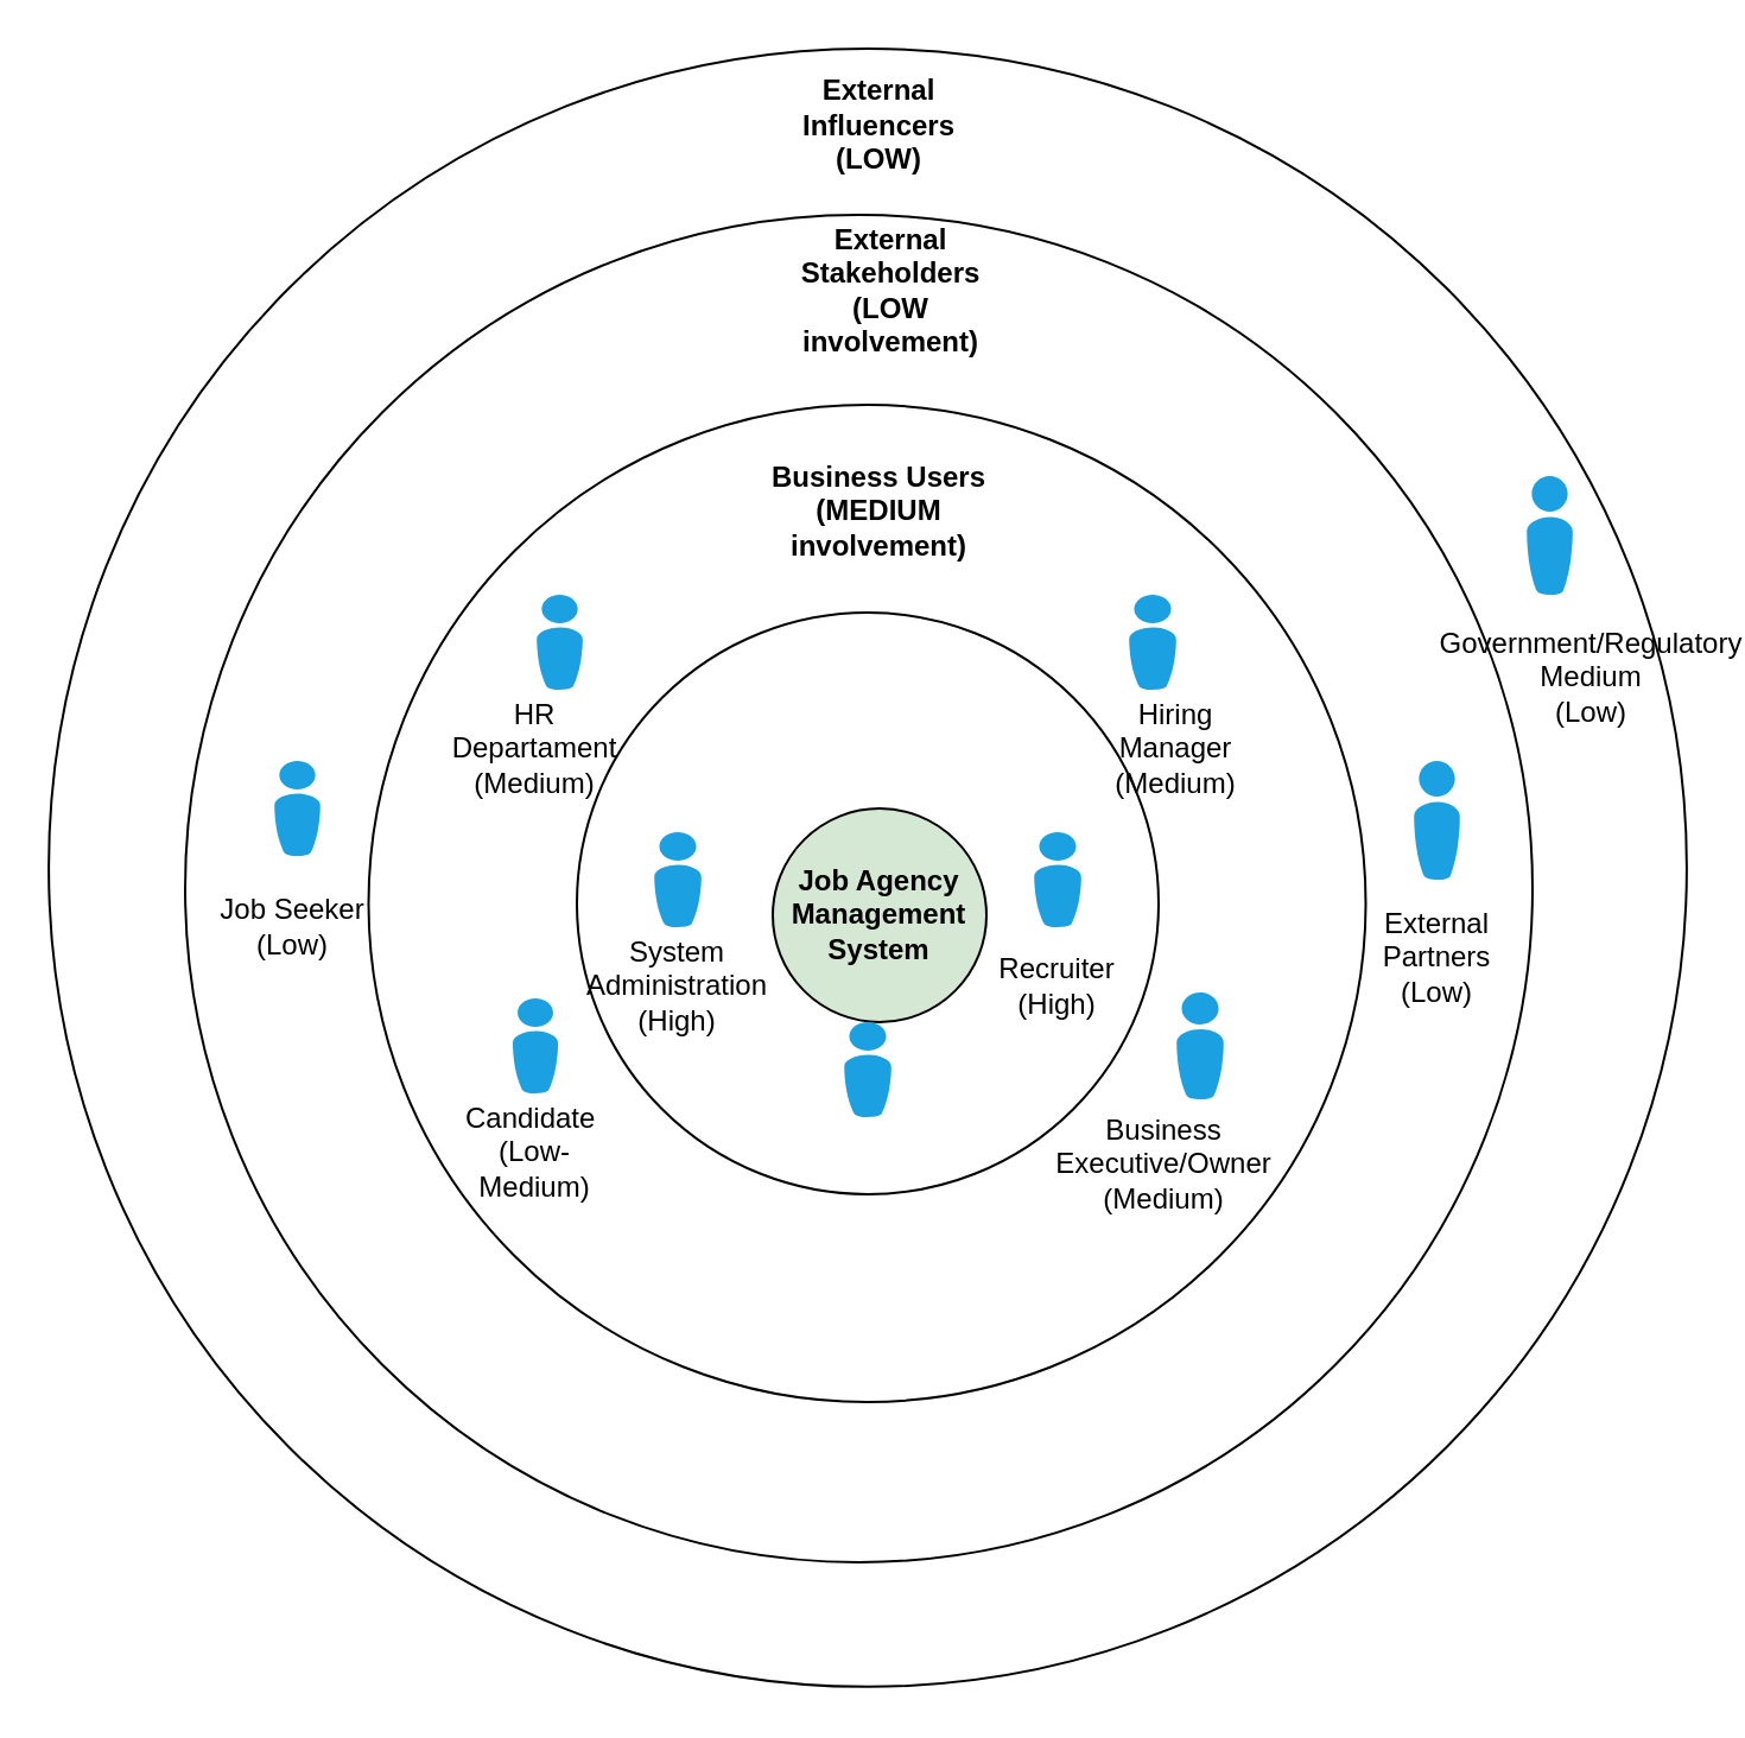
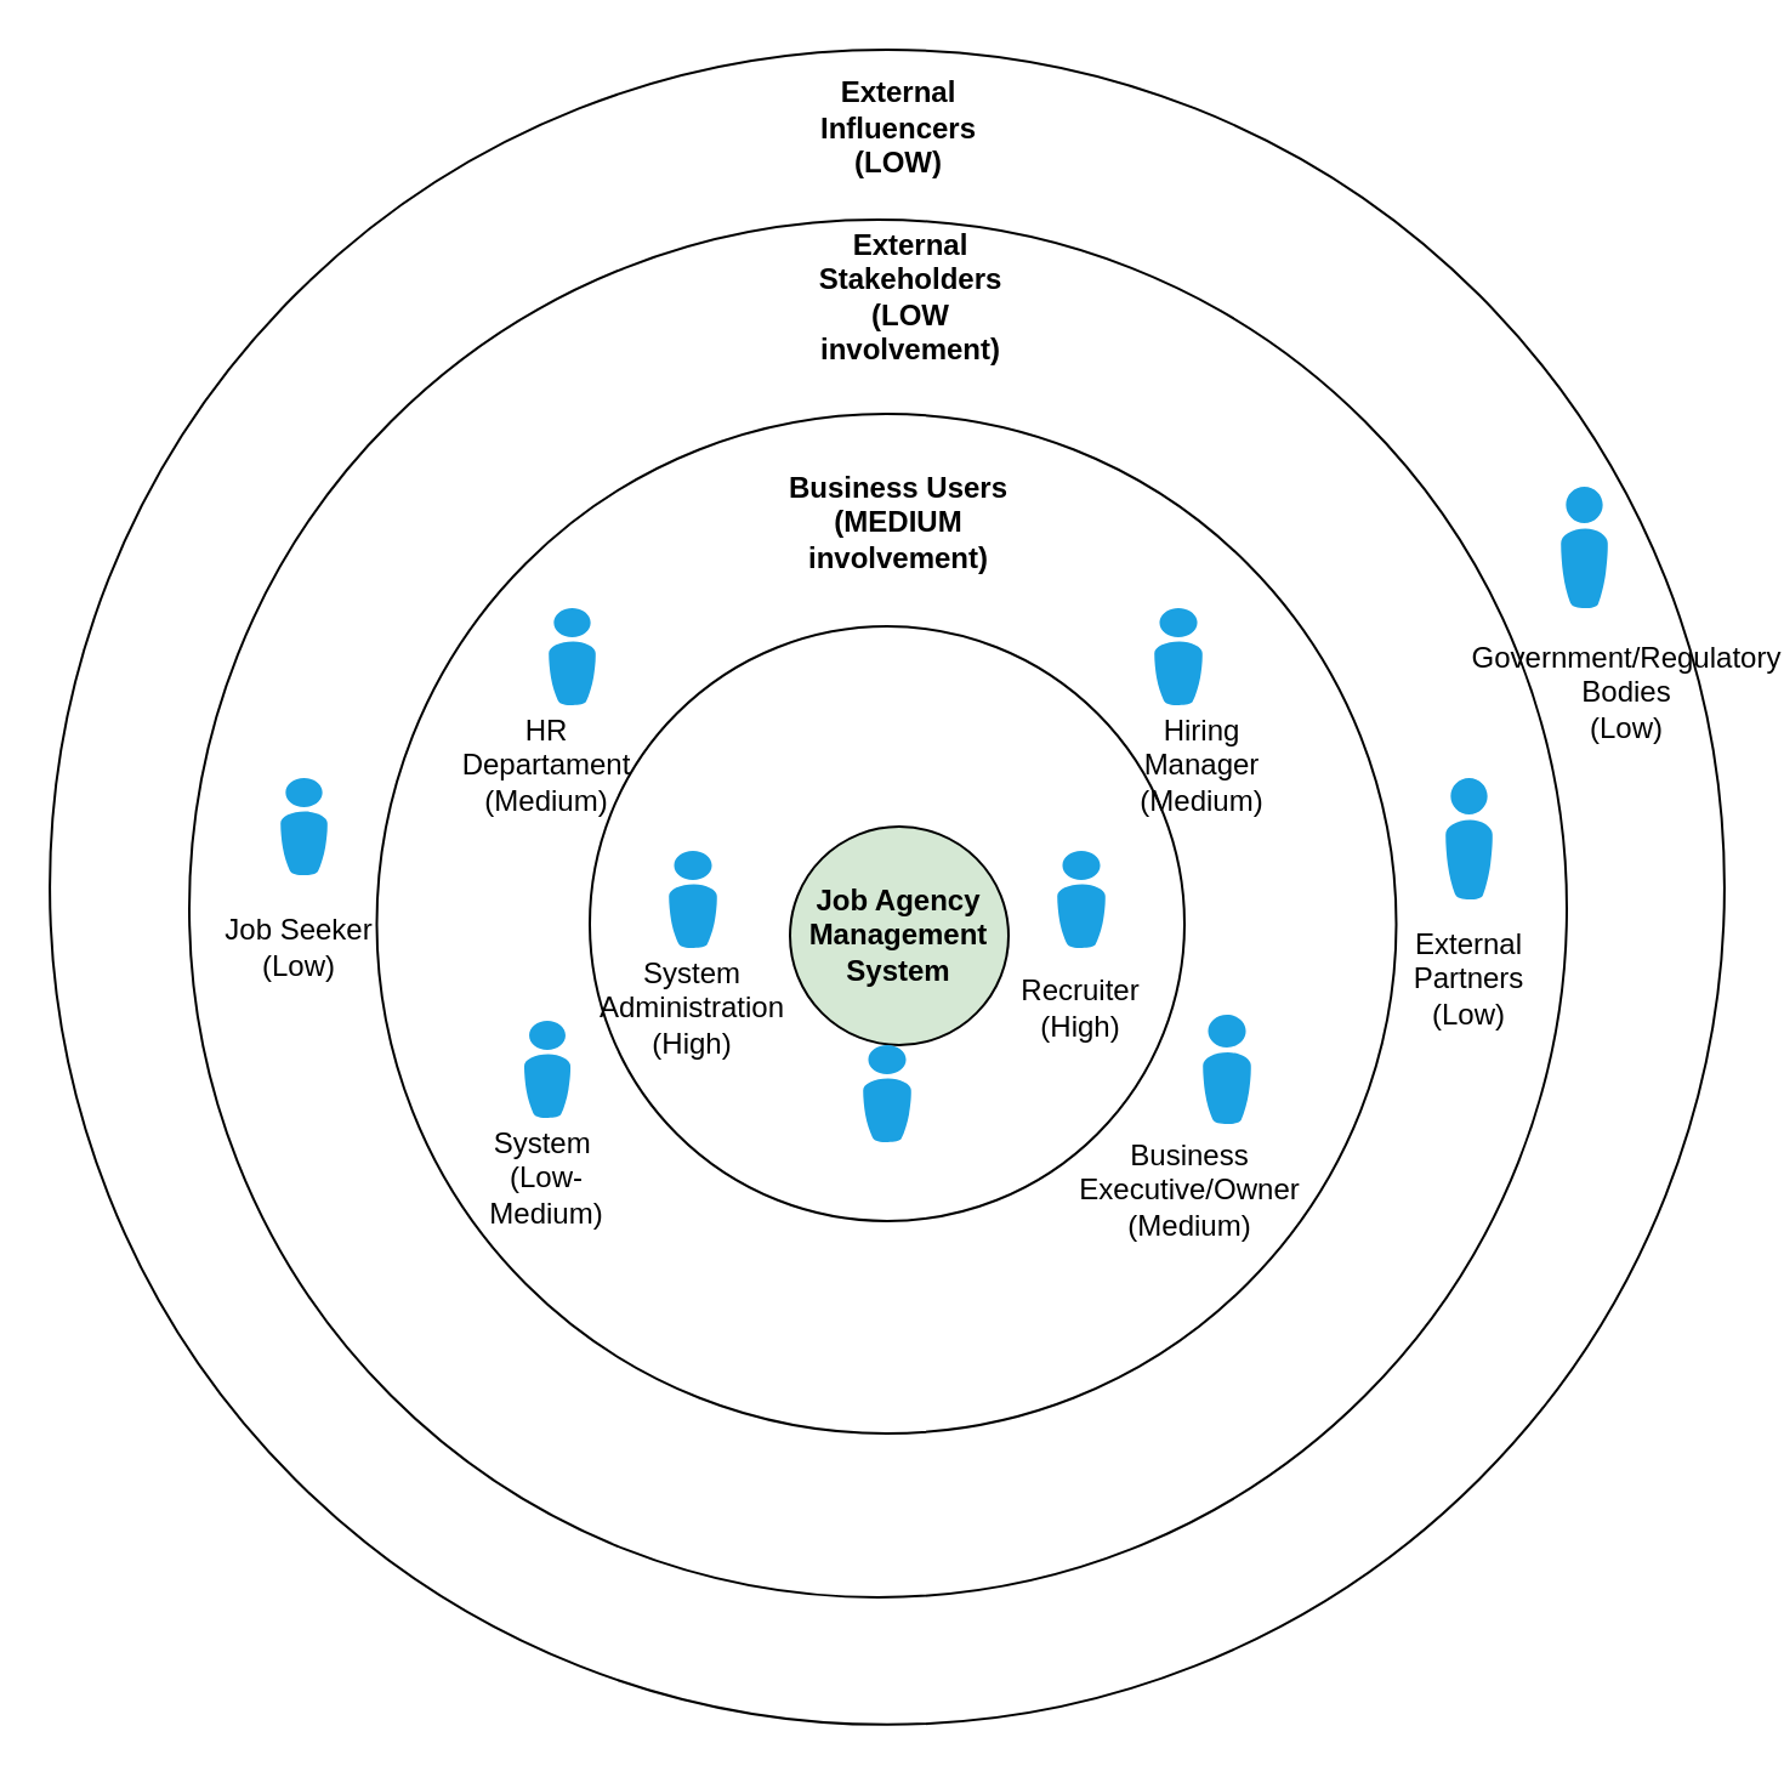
- <mxCell id="29" value="&lt;br&gt;Government/Regulatory Medium&lt;div&gt;(Low)&lt;br&gt;&lt;br&gt;&lt;/div&gt;" style="text;html=1;align=center;verticalAlign=middle;whiteSpace=wrap;rounded=0;" parent="1" vertex="1"><mxGeometry x="645" y="260" width="50" height="50" as="geometry" /></mxCell>
+ <mxCell id="29" value="&lt;br&gt;Government/Regulatory Bodies&lt;div&gt;(Low)&lt;br&gt;&lt;br&gt;&lt;/div&gt;" style="text;html=1;align=center;verticalAlign=middle;whiteSpace=wrap;rounded=0;" parent="1" vertex="1"><mxGeometry x="645" y="260" width="50" height="50" as="geometry" /></mxCell>
- <mxCell id="20" value="Candidate&amp;nbsp;&lt;div&gt;(Low-Medium)&lt;/div&gt;" style="text;html=1;align=center;verticalAlign=middle;whiteSpace=wrap;rounded=0;" parent="1" vertex="1"><mxGeometry x="195.01" y="470" width="60" height="30" as="geometry" /></mxCell>
+ <mxCell id="20" value="System&amp;nbsp;&lt;div&gt;(Low-Medium)&lt;/div&gt;" style="text;html=1;align=center;verticalAlign=middle;whiteSpace=wrap;rounded=0;" parent="1" vertex="1"><mxGeometry x="195.01" y="470" width="60" height="30" as="geometry" /></mxCell>
